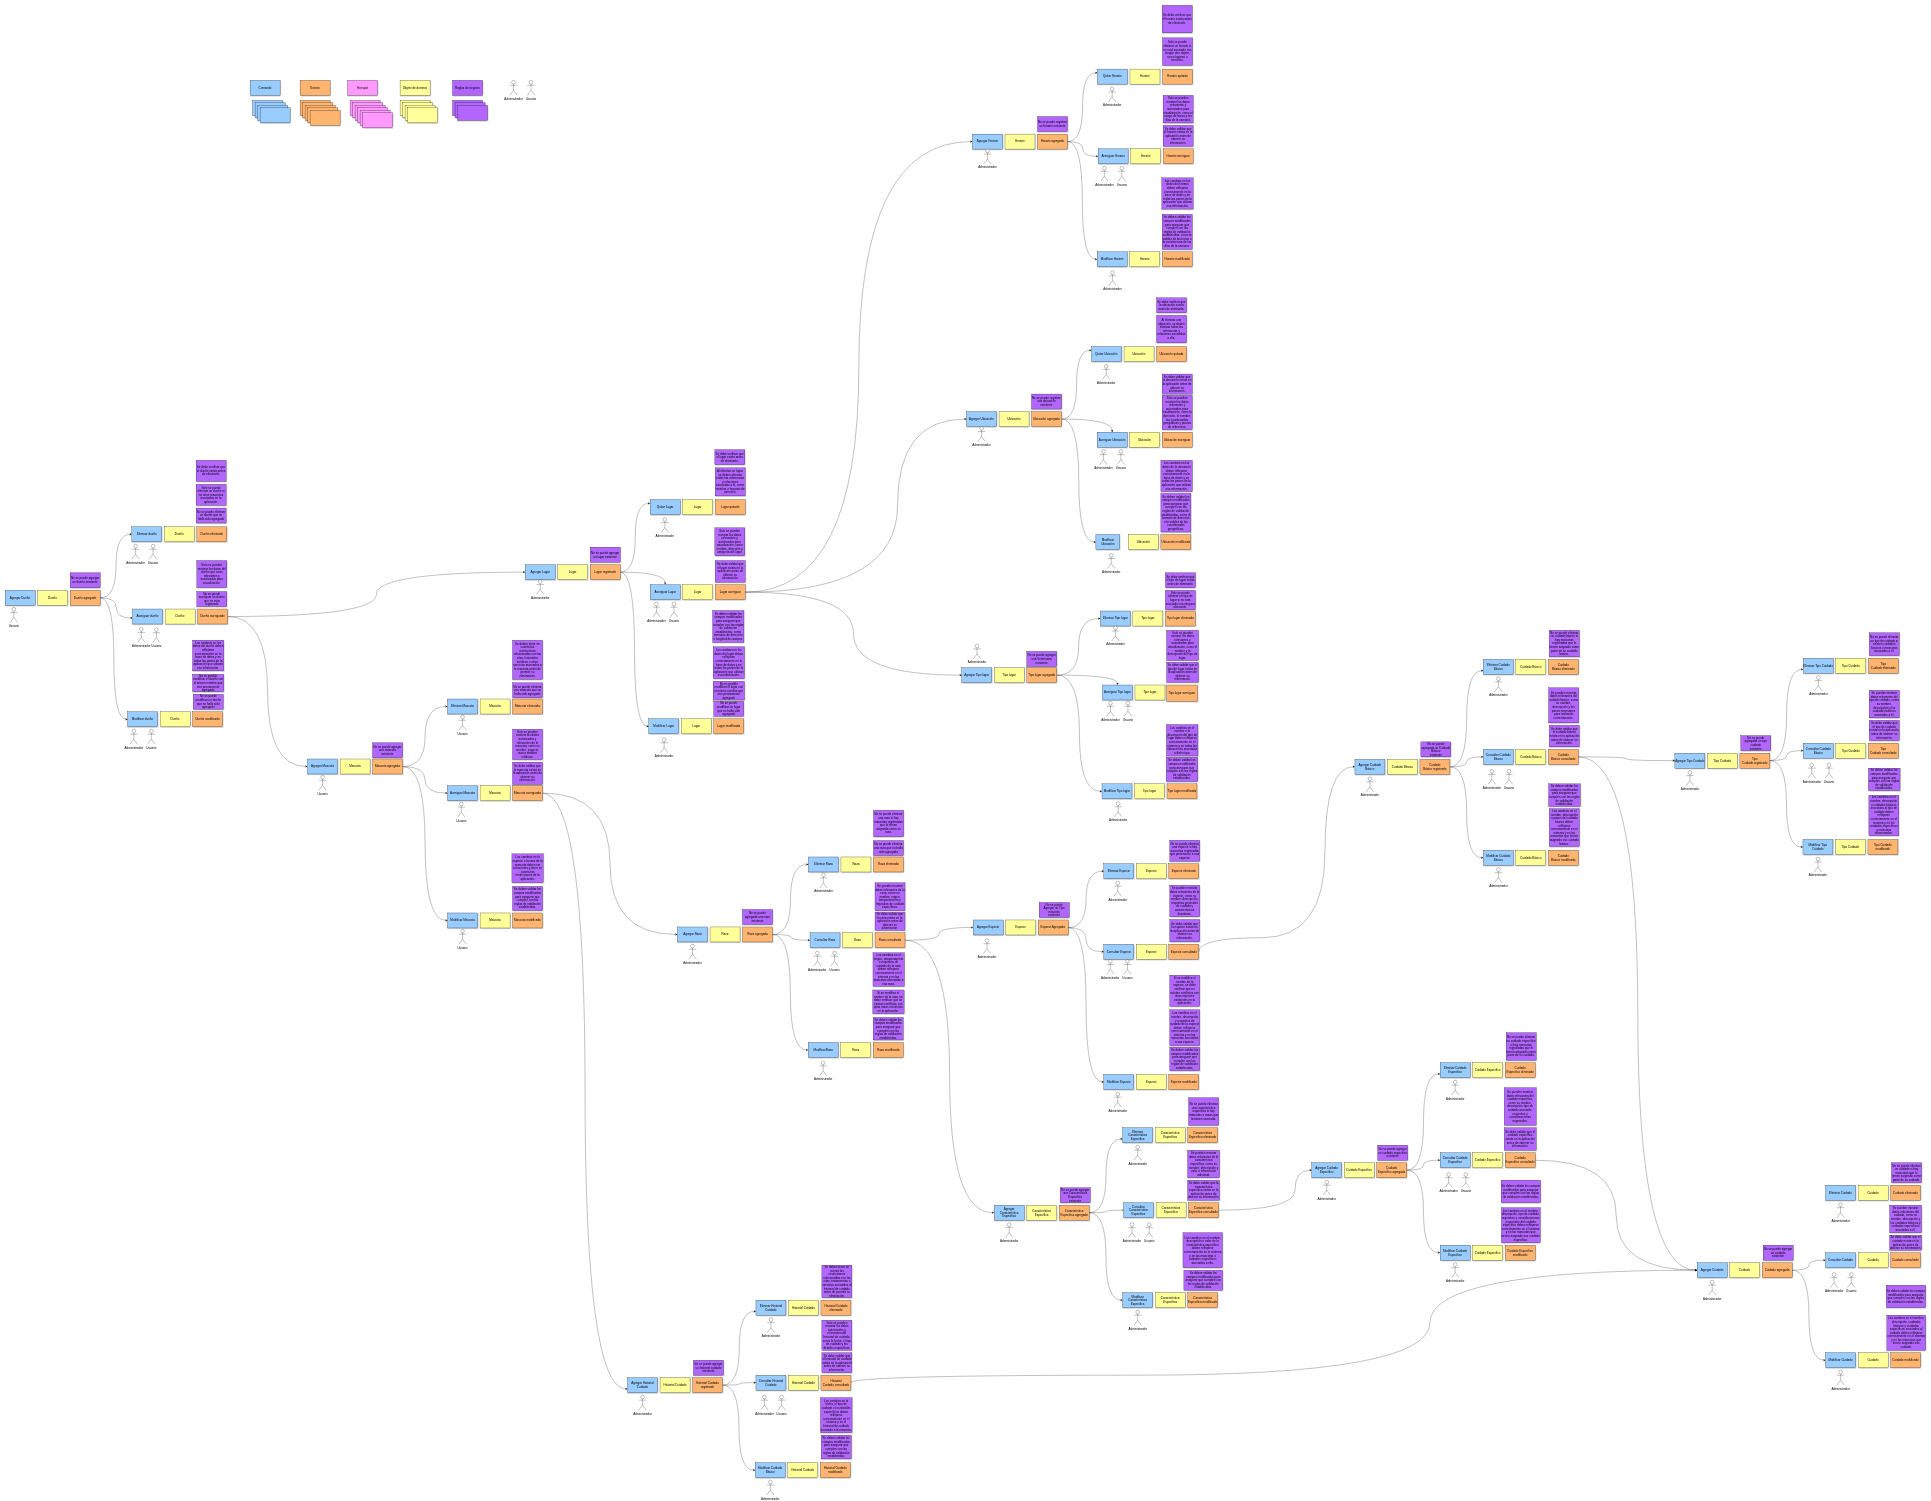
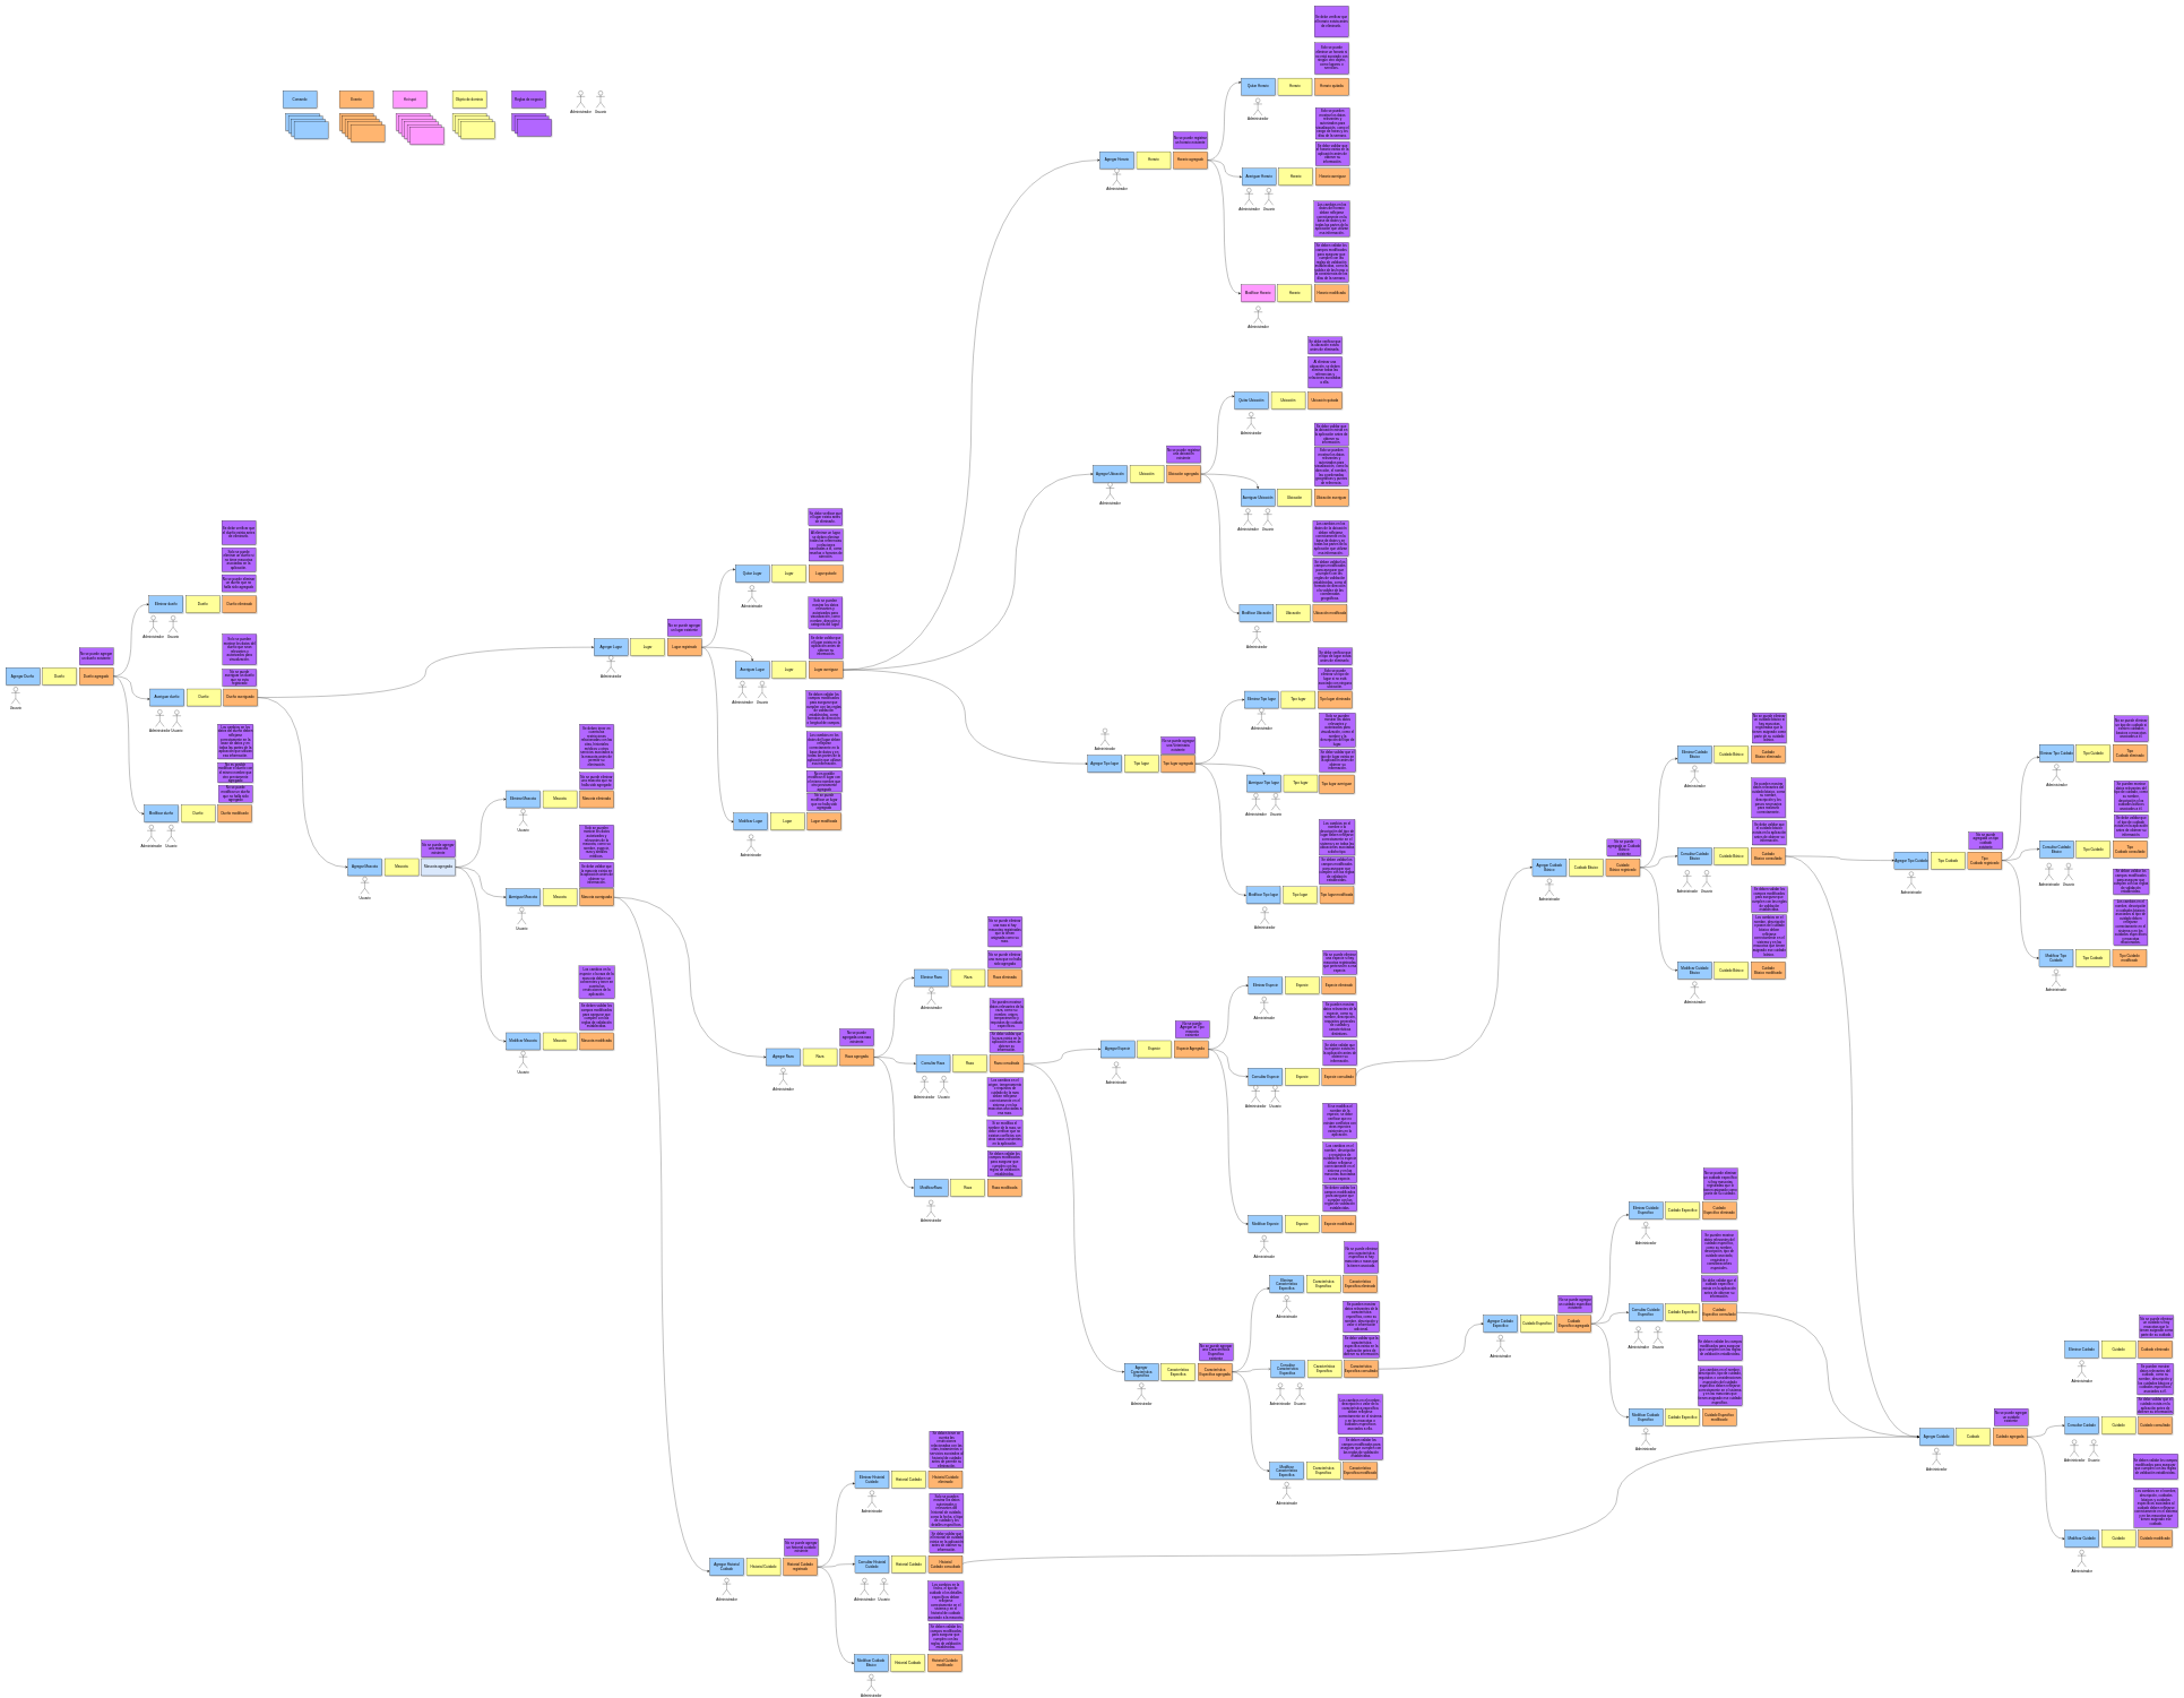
- <mxCell id="283" value="Modificar Horario" style="rounded=0;whiteSpace=wrap;html=1;fillColor=#99CCFF;shadow=1;" vertex="1" parent="1"><mxGeometry x="4388.75" y="1006" width="120" height="60" as="geometry" /></mxCell>
+ <mxCell id="283" value="Modificar Horario" style="rounded=0;whiteSpace=wrap;html=1;fillColor=#ff99ff;shadow=1;" vertex="1" parent="1"><mxGeometry x="4388.75" y="1006" width="120" height="60" as="geometry" /></mxCell>
- <mxCell id="78" value="Modificar Ubicación" style="rounded=0;whiteSpace=wrap;html=1;fillColor=#99CCFF;shadow=1;" vertex="1" parent="1"><mxGeometry x="4383.75" y="2137" width="95" height="60" as="geometry" /></mxCell>
+ <mxCell id="78" value="Modificar Ubicación" style="rounded=0;whiteSpace=wrap;html=1;fillColor=#99CCFF;shadow=1;" vertex="1" parent="1"><mxGeometry x="4383.75" y="2137" width="120" height="60" as="geometry" /></mxCell>
- <mxCell id="54" value="Mascota agregada" style="rounded=0;whiteSpace=wrap;html=1;fillColor=#FFB570;shadow=1;" vertex="1" parent="1"><mxGeometry x="1490" y="3035" width="120" height="60" as="geometry" /></mxCell>
+ <mxCell id="54" value="Mascota agregada" style="rounded=0;whiteSpace=wrap;html=1;fillColor=#dae8fc;shadow=1;" vertex="1" parent="1"><mxGeometry x="1490" y="3035" width="120" height="60" as="geometry" /></mxCell>
